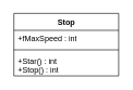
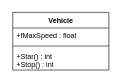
- <mxCell id="2" value="Stop" style="swimlane;fontStyle=1;align=center;verticalAlign=top;childLayout=stackLayout;horizontal=1;startSize=26;horizontalStack=0;resizeParent=1;resizeParentMax=0;resizeLast=0;collapsible=1;marginBottom=0;whiteSpace=wrap;html=1;" vertex="1" parent="1"><mxGeometry x="20.667" y="20" width="160" height="96" as="geometry" /></mxCell>
+ <mxCell id="2" value="Vehicle" style="swimlane;fontStyle=1;align=center;verticalAlign=top;childLayout=stackLayout;horizontal=1;startSize=26;horizontalStack=0;resizeParent=1;resizeParentMax=0;resizeLast=0;collapsible=1;marginBottom=0;whiteSpace=wrap;html=1;" vertex="1" parent="1"><mxGeometry x="20.667" y="20" width="160" height="96" as="geometry" /></mxCell>
- <mxCell id="3" value="+fMaxSpeed : int" style="text;strokeColor=none;fillColor=none;align=left;verticalAlign=top;spacingLeft=4;spacingRight=4;overflow=hidden;rotatable=0;points=[[0,0.5],[1,0.5]];portConstraint=eastwest;whiteSpace=wrap;html=1;" vertex="1" parent="2"><mxGeometry y="26" width="160" height="26" as="geometry" /></mxCell>
+ <mxCell id="3" value="+fMaxSpeed : float" style="text;strokeColor=none;fillColor=none;align=left;verticalAlign=top;spacingLeft=4;spacingRight=4;overflow=hidden;rotatable=0;points=[[0,0.5],[1,0.5]];portConstraint=eastwest;whiteSpace=wrap;html=1;" vertex="1" parent="2"><mxGeometry y="26" width="160" height="26" as="geometry" /></mxCell>
